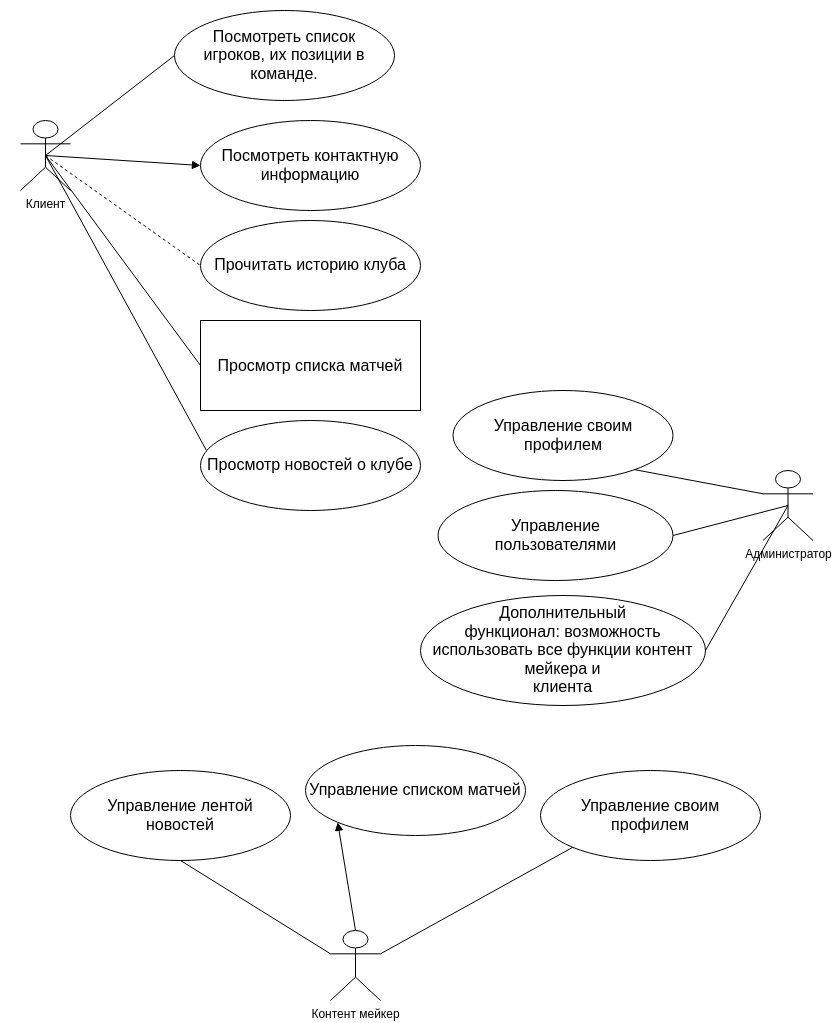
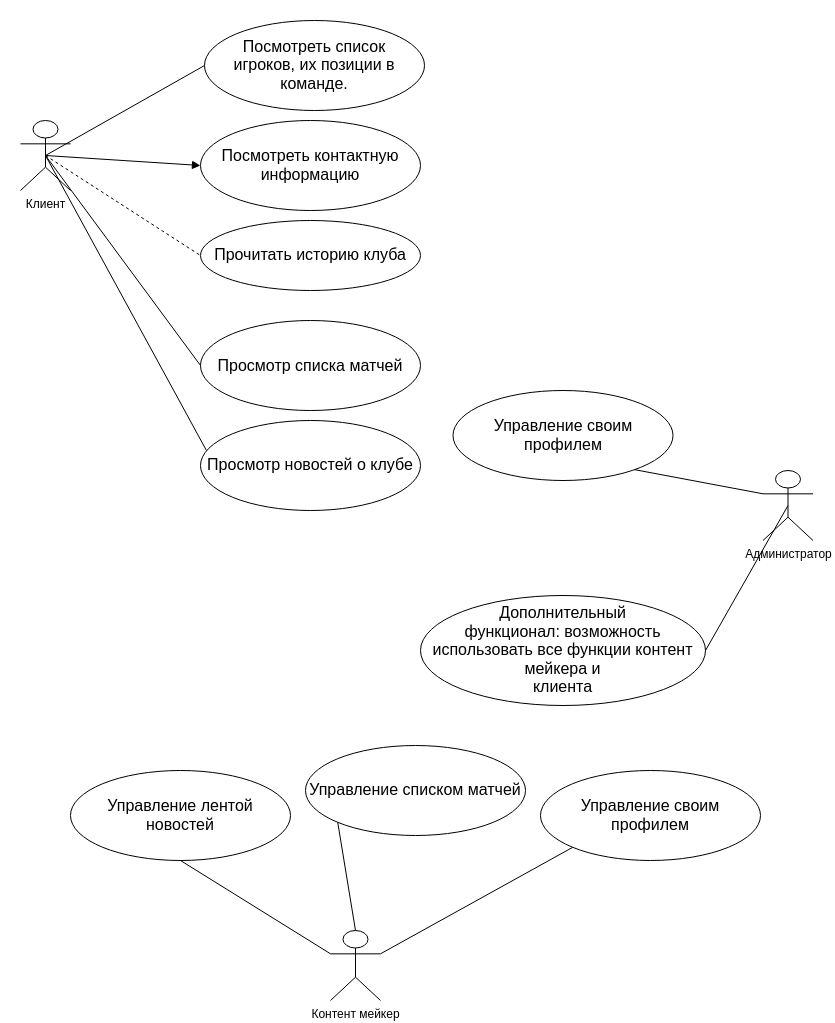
- <mxCell id="5" value="&lt;span lang=&quot;ru&quot; style=&quot;font-size: 12.0pt ; line-height: 115% ; font-family: &amp;#34;arial&amp;#34; , &amp;#34;sans-serif&amp;#34;&quot;&gt;Посмотреть список&lt;br/&gt;игроков, их позиции в команде.&lt;/span&gt;" style="ellipse;whiteSpace=wrap;html=1;" vertex="1" parent="1"><mxGeometry x="174" y="10" width="220" height="90" as="geometry" /></mxCell>
+ <mxCell id="5" value="&lt;span lang=&quot;ru&quot; style=&quot;font-size: 12.0pt ; line-height: 115% ; font-family: &amp;#34;arial&amp;#34; , &amp;#34;sans-serif&amp;#34;&quot;&gt;Посмотреть список&lt;br/&gt;игроков, их позиции в команде.&lt;/span&gt;" style="ellipse;whiteSpace=wrap;html=1;" vertex="1" parent="1"><mxGeometry x="204" y="20" width="220" height="90" as="geometry" /></mxCell>
- <mxCell id="9" value="&lt;span lang=&quot;ru&quot; style=&quot;font-size: 12.0pt ; line-height: 115% ; font-family: &amp;#34;arial&amp;#34; , &amp;#34;sans-serif&amp;#34;&quot;&gt;Прочитать историю клуба&lt;/span&gt;" style="ellipse;whiteSpace=wrap;html=1;" vertex="1" parent="1"><mxGeometry x="200" y="220" width="220" height="90" as="geometry" /></mxCell>
+ <mxCell id="9" value="&lt;span lang=&quot;ru&quot; style=&quot;font-size: 12.0pt ; line-height: 115% ; font-family: &amp;#34;arial&amp;#34; , &amp;#34;sans-serif&amp;#34;&quot;&gt;Прочитать историю клуба&lt;/span&gt;" style="ellipse;whiteSpace=wrap;html=1;" vertex="1" parent="1"><mxGeometry x="200" y="220" width="220" height="70" as="geometry" /></mxCell>
- <mxCell id="11" value="&lt;span style=&quot;font-family: &amp;#34;arial&amp;#34; , sans-serif ; font-size: 16px&quot;&gt;Просмотр списка матчей&lt;/span&gt;" style="whiteSpace=wrap;html=1;rounded=0;" vertex="1" parent="1"><mxGeometry x="200" y="320" width="220" height="90" as="geometry" /></mxCell>
+ <mxCell id="11" value="&lt;span style=&quot;font-family: &amp;#34;arial&amp;#34; , sans-serif ; font-size: 16px&quot;&gt;Просмотр списка матчей&lt;/span&gt;" style="ellipse;whiteSpace=wrap;html=1;" vertex="1" parent="1"><mxGeometry x="200" y="320" width="220" height="90" as="geometry" /></mxCell>
- <mxCell id="17" value="" style="endArrow=none;html=1;exitX=0.5;exitY=0.5;exitDx=0;exitDy=0;entryX=1;entryY=0.5;entryDx=0;entryDy=0;exitPerimeter=0;" edge="1" parent="1" target="16" source="3"><mxGeometry width="50" height="50" relative="1" as="geometry"><mxPoint x="532.5" y="525" as="sourcePoint" /><mxPoint x="680" y="535" as="targetPoint" /></mxGeometry></mxCell>
- <mxCell id="16" value="&lt;span lang=&quot;ru&quot; style=&quot;font-size: 12.0pt ; line-height: 115% ; font-family: &amp;#34;arial&amp;#34; , &amp;#34;sans-serif&amp;#34;&quot;&gt;Управление&lt;br/&gt;пользователями&lt;/span&gt;" style="ellipse;whiteSpace=wrap;html=1;direction=east;" vertex="1" parent="1"><mxGeometry x="437.5" y="490" width="235" height="90" as="geometry" /></mxCell>
- <mxCell id="24" value="" style="endArrow=block;html=1;exitX=0.5;exitY=0;exitDx=0;exitDy=0;exitPerimeter=0;entryX=0;entryY=1;entryDx=0;entryDy=0;" edge="1" parent="1" target="23" source="4"><mxGeometry width="50" height="50" relative="1" as="geometry"><mxPoint x="340" y="897" as="sourcePoint" /><mxPoint x="622.5" y="525" as="targetPoint" /></mxGeometry></mxCell>
+ <mxCell id="24" value="" style="endArrow=none;html=1;exitX=0.5;exitY=0;exitDx=0;exitDy=0;exitPerimeter=0;entryX=0;entryY=1;entryDx=0;entryDy=0;" edge="1" parent="1" target="23" source="4"><mxGeometry width="50" height="50" relative="1" as="geometry"><mxPoint x="340" y="897" as="sourcePoint" /><mxPoint x="622.5" y="525" as="targetPoint" /></mxGeometry></mxCell>
